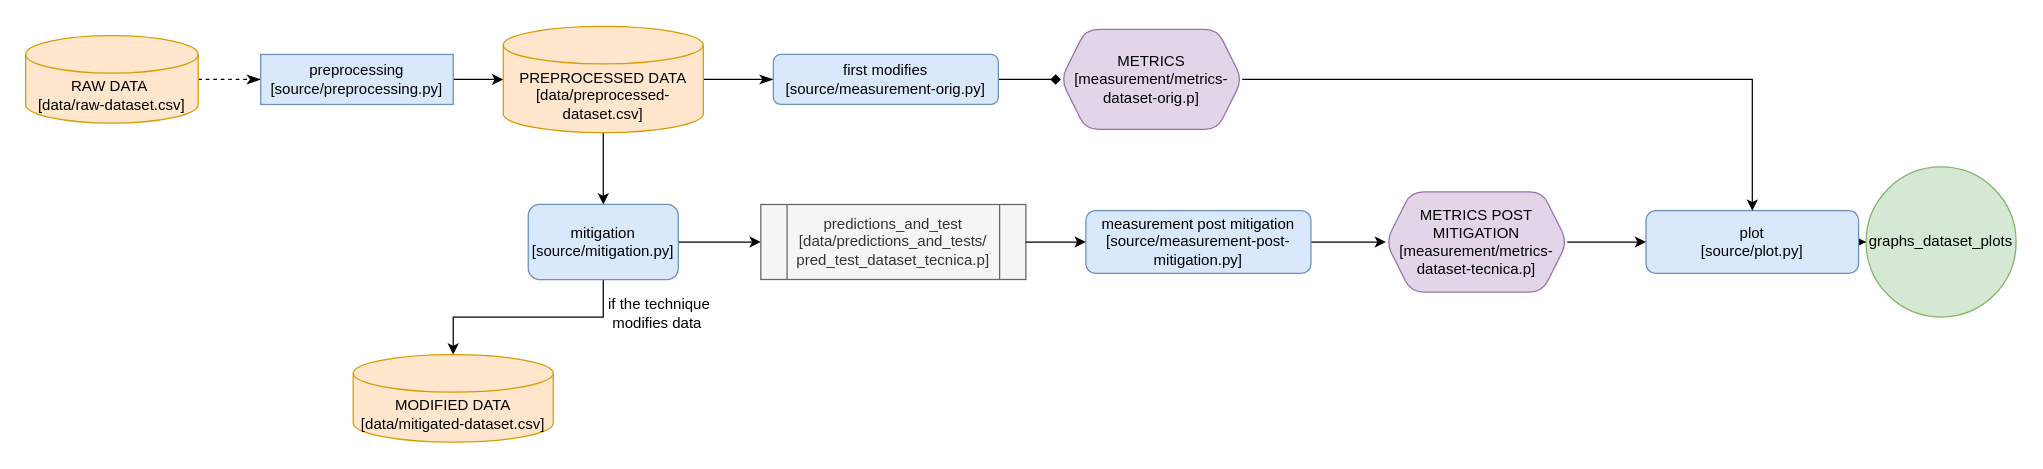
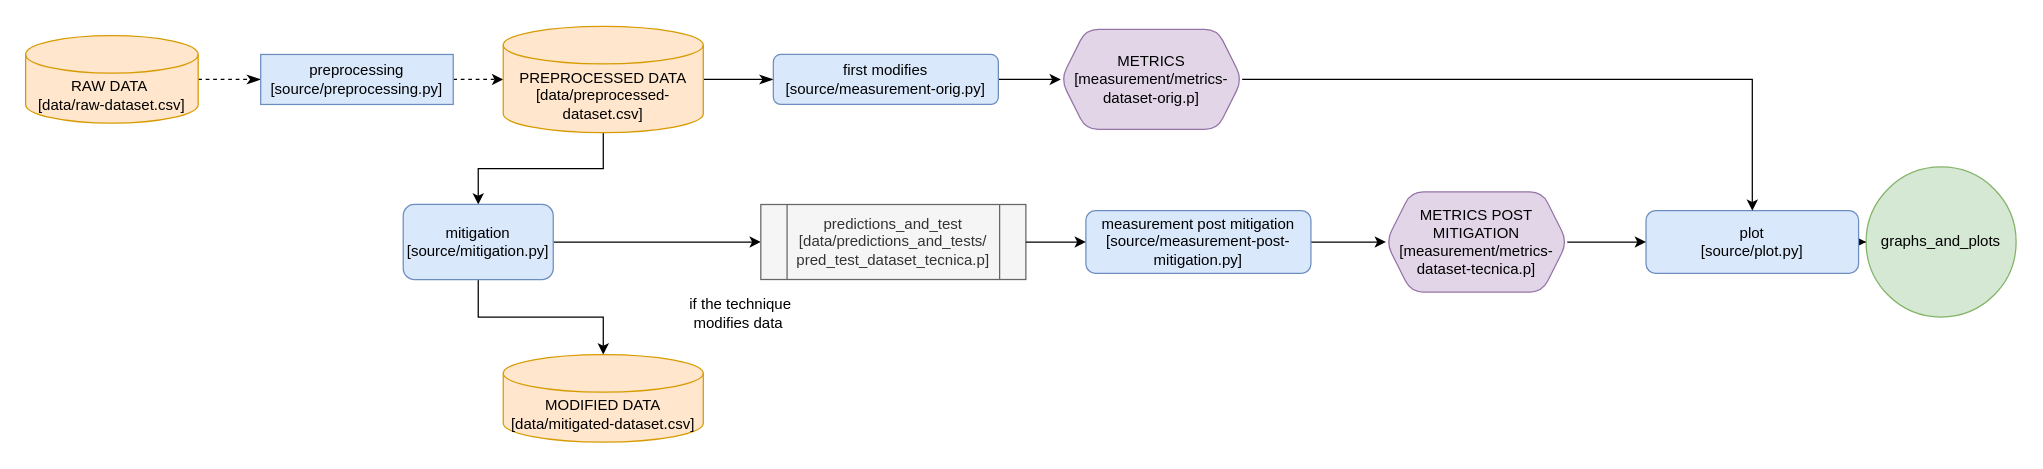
- <mxCell id="7" value="" style="edgeStyle=orthogonalEdgeStyle;rounded=0;orthogonalLoop=1;jettySize=auto;html=1;" edge="1" parent="1" source="8" target="10"><mxGeometry relative="1" as="geometry" /></mxCell>
+ <mxCell id="7" value="" style="edgeStyle=orthogonalEdgeStyle;rounded=0;orthogonalLoop=1;jettySize=auto;html=1;dashed=1;" edge="1" parent="1" source="8" target="10"><mxGeometry relative="1" as="geometry" /></mxCell>
- <mxCell id="4" value="" style="edgeStyle=orthogonalEdgeStyle;rounded=0;orthogonalLoop=1;jettySize=auto;html=1;endArrow=diamond;" edge="1" parent="1" source="5" target="11"><mxGeometry relative="1" as="geometry" /></mxCell>
+ <mxCell id="4" value="" style="edgeStyle=orthogonalEdgeStyle;rounded=0;orthogonalLoop=1;jettySize=auto;html=1;" edge="1" parent="1" source="5" target="11"><mxGeometry relative="1" as="geometry" /></mxCell>
- <mxCell id="14" value="mitigation&lt;div&gt;[source/mitigation.py]&lt;/div&gt;" style="rounded=1;whiteSpace=wrap;html=1;fillColor=#dae8fc;strokeColor=#6c8ebf;" vertex="1" parent="1"><mxGeometry x="422" y="163" width="120" height="60" as="geometry" /></mxCell>
+ <mxCell id="14" value="mitigation&lt;div&gt;[source/mitigation.py]&lt;/div&gt;" style="rounded=1;whiteSpace=wrap;html=1;fillColor=#dae8fc;strokeColor=#6c8ebf;" vertex="1" parent="1"><mxGeometry x="322" y="163" width="120" height="60" as="geometry" /></mxCell>
- <mxCell id="24" value="graphs_dataset_plots" style="ellipse;whiteSpace=wrap;html=1;aspect=fixed;fillColor=#d5e8d4;strokeColor=#82b366;" vertex="1" parent="1"><mxGeometry x="1492" y="133" width="120" height="120" as="geometry" /></mxCell>
+ <mxCell id="24" value="graphs_and_plots" style="ellipse;whiteSpace=wrap;html=1;aspect=fixed;fillColor=#d5e8d4;strokeColor=#82b366;" vertex="1" parent="1"><mxGeometry x="1492" y="133" width="120" height="120" as="geometry" /></mxCell>
- <mxCell id="25" value="if the technique modifies data&amp;nbsp;" style="text;html=1;align=center;verticalAlign=middle;whiteSpace=wrap;rounded=0;" vertex="1" parent="1"><mxGeometry x="482" y="235" width="90" height="30" as="geometry" /></mxCell>
+ <mxCell id="25" value="if the technique modifies data&amp;nbsp;" style="text;html=1;align=center;verticalAlign=middle;whiteSpace=wrap;rounded=0;" vertex="1" parent="1"><mxGeometry x="547" y="235" width="90" height="30" as="geometry" /></mxCell>
- <mxCell id="15" value="MODIFIED DATA [data/mitigated-dataset.csv]" style="shape=cylinder3;whiteSpace=wrap;html=1;boundedLbl=1;backgroundOutline=1;size=15;fillColor=#ffe6cc;strokeColor=#d79b00;" vertex="1" parent="1"><mxGeometry x="282" y="283" width="160" height="70" as="geometry" /></mxCell>
+ <mxCell id="15" value="MODIFIED DATA [data/mitigated-dataset.csv]" style="shape=cylinder3;whiteSpace=wrap;html=1;boundedLbl=1;backgroundOutline=1;size=15;fillColor=#ffe6cc;strokeColor=#d79b00;" vertex="1" parent="1"><mxGeometry x="402" y="283" width="160" height="70" as="geometry" /></mxCell>
